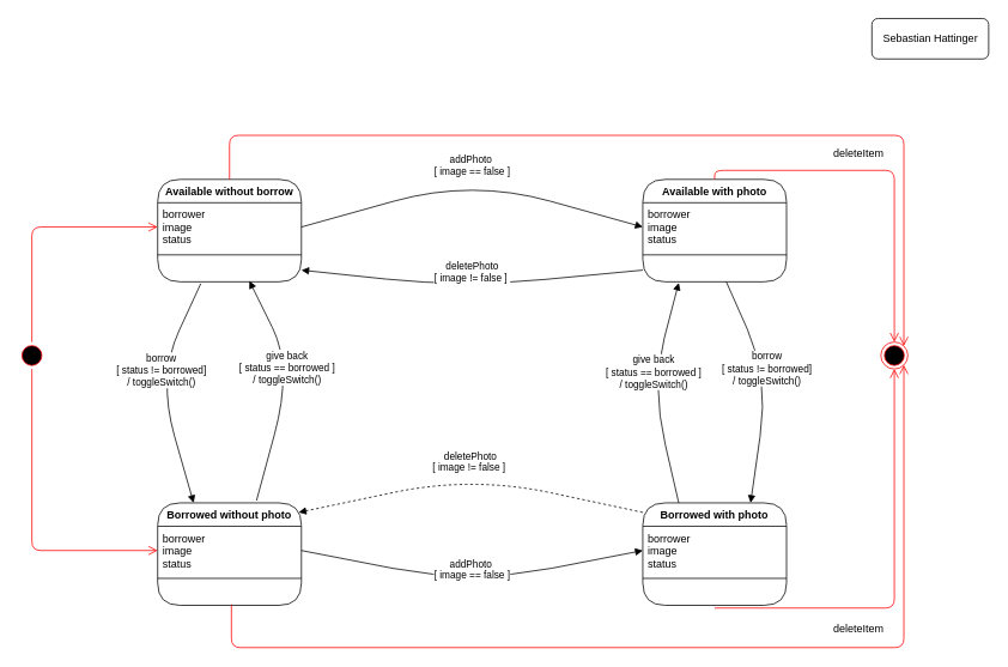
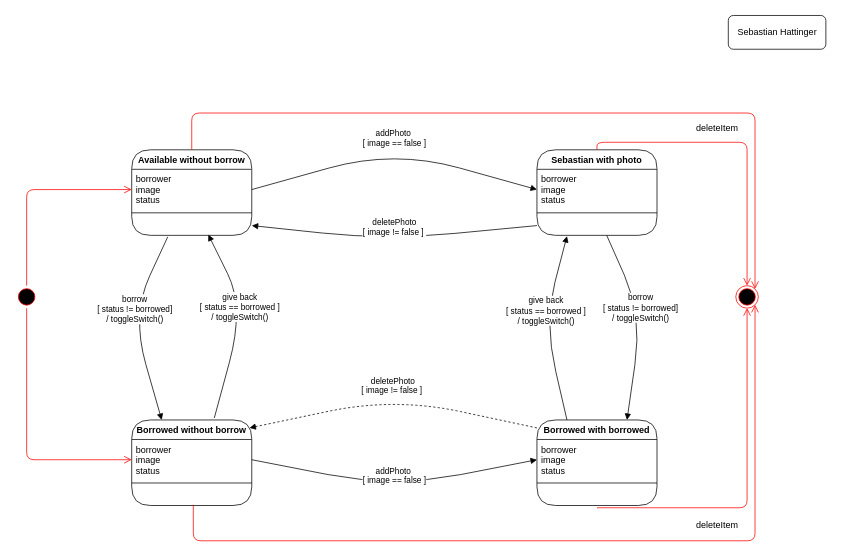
- <mxCell id="15" value="Available with photo" style="swimlane;fontStyle=1;align=center;verticalAlign=top;childLayout=stackLayout;horizontal=1;startSize=26;horizontalStack=0;resizeParent=1;resizeParentMax=0;resizeLast=0;collapsible=1;marginBottom=0;arcSize=32;rounded=1;" vertex="1" parent="1"><mxGeometry x="715" y="199" width="160" height="114" as="geometry" /></mxCell>
+ <mxCell id="15" value="Sebastian with photo" style="swimlane;fontStyle=1;align=center;verticalAlign=top;childLayout=stackLayout;horizontal=1;startSize=26;horizontalStack=0;resizeParent=1;resizeParentMax=0;resizeLast=0;collapsible=1;marginBottom=0;arcSize=32;rounded=1;" vertex="1" parent="1"><mxGeometry x="715" y="199" width="160" height="114" as="geometry" /></mxCell>
- <mxCell id="23" value="Borrowed without photo" style="swimlane;fontStyle=1;align=center;verticalAlign=top;childLayout=stackLayout;horizontal=1;startSize=26;horizontalStack=0;resizeParent=1;resizeParentMax=0;resizeLast=0;collapsible=1;marginBottom=0;arcSize=32;rounded=1;" vertex="1" parent="1"><mxGeometry x="175" y="559" width="160" height="114" as="geometry" /></mxCell>
+ <mxCell id="23" value="Borrowed without borrow" style="swimlane;fontStyle=1;align=center;verticalAlign=top;childLayout=stackLayout;horizontal=1;startSize=26;horizontalStack=0;resizeParent=1;resizeParentMax=0;resizeLast=0;collapsible=1;marginBottom=0;arcSize=32;rounded=1;" vertex="1" parent="1"><mxGeometry x="175" y="559" width="160" height="114" as="geometry" /></mxCell>
- <mxCell id="11" value="Borrowed with photo" style="swimlane;fontStyle=1;align=center;verticalAlign=top;childLayout=stackLayout;horizontal=1;startSize=26;horizontalStack=0;resizeParent=1;resizeParentMax=0;resizeLast=0;collapsible=1;marginBottom=0;arcSize=32;rounded=1;" vertex="1" parent="1"><mxGeometry x="715" y="559" width="160" height="114" as="geometry" /></mxCell>
+ <mxCell id="11" value="Borrowed with borrowed" style="swimlane;fontStyle=1;align=center;verticalAlign=top;childLayout=stackLayout;horizontal=1;startSize=26;horizontalStack=0;resizeParent=1;resizeParentMax=0;resizeLast=0;collapsible=1;marginBottom=0;arcSize=32;rounded=1;" vertex="1" parent="1"><mxGeometry x="715" y="559" width="160" height="114" as="geometry" /></mxCell>
